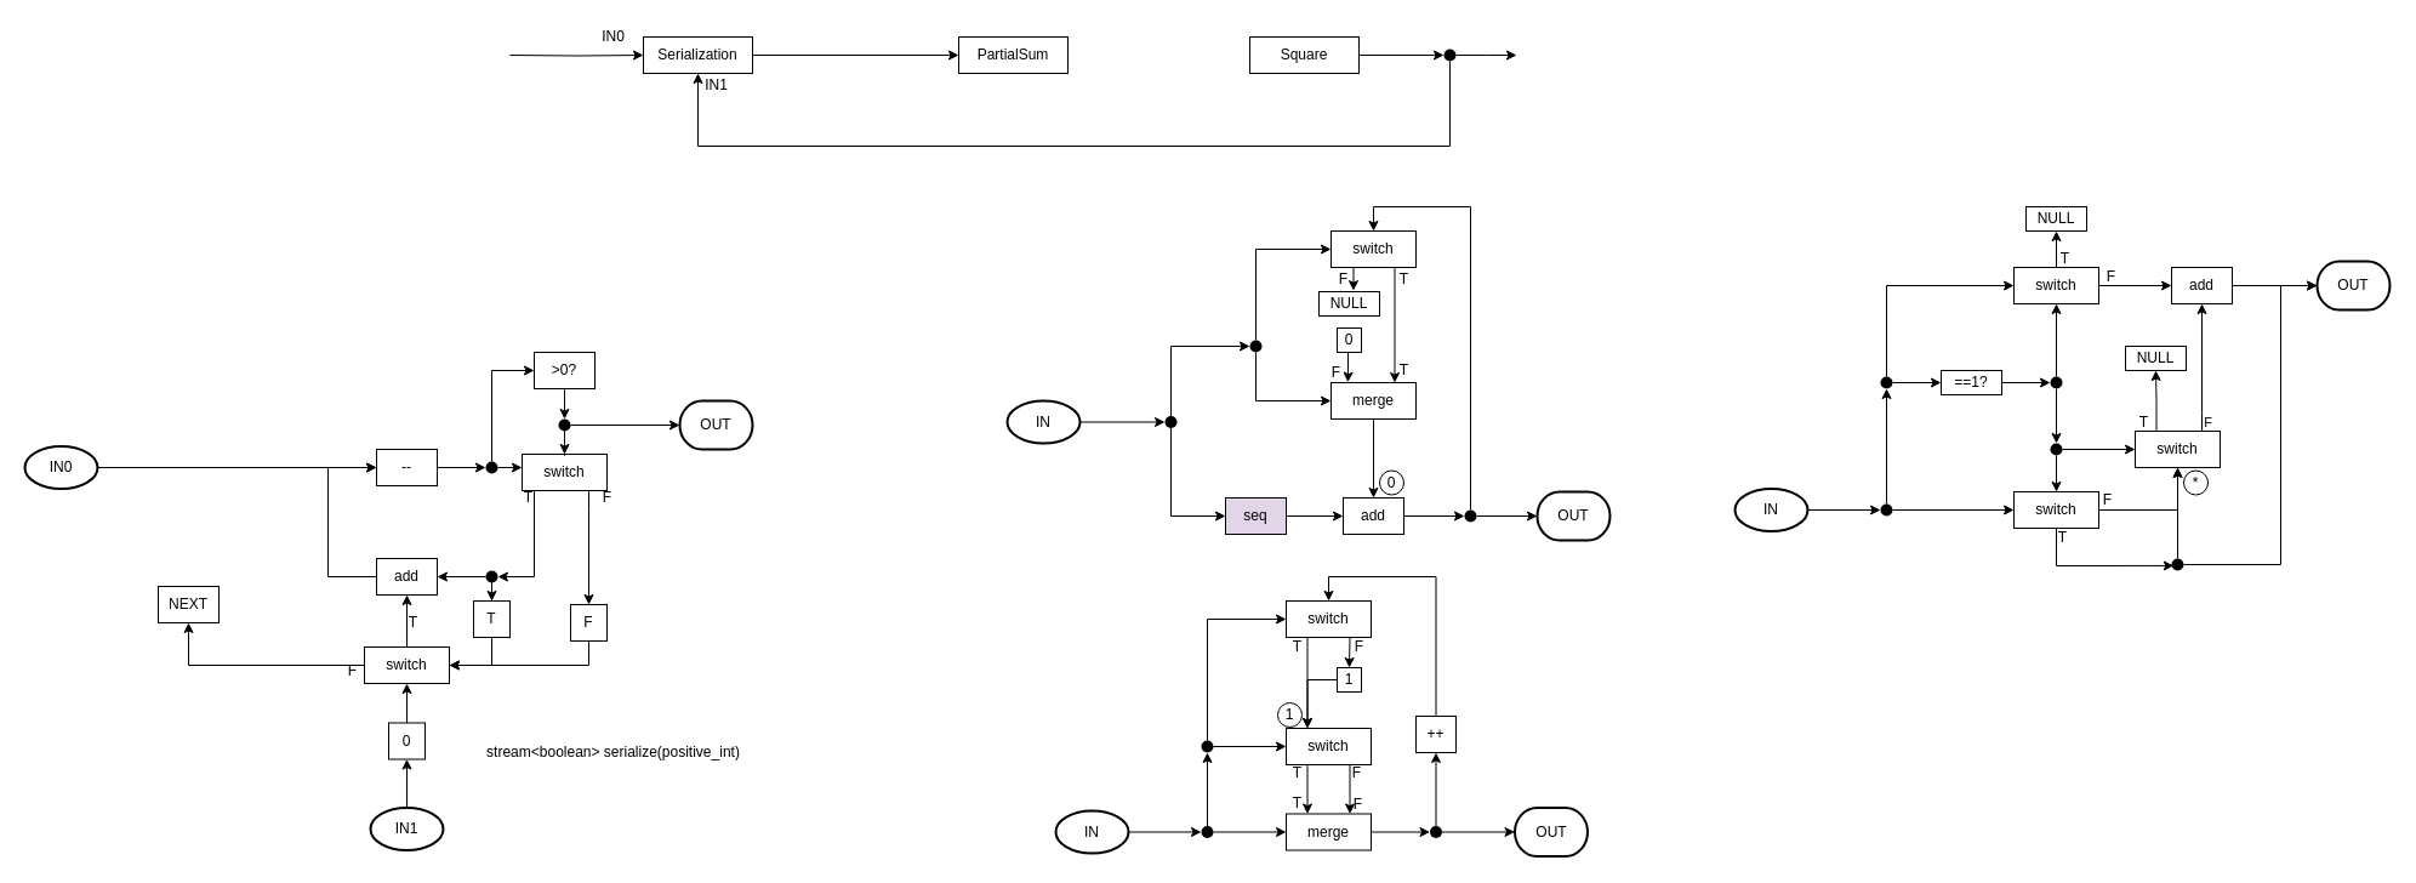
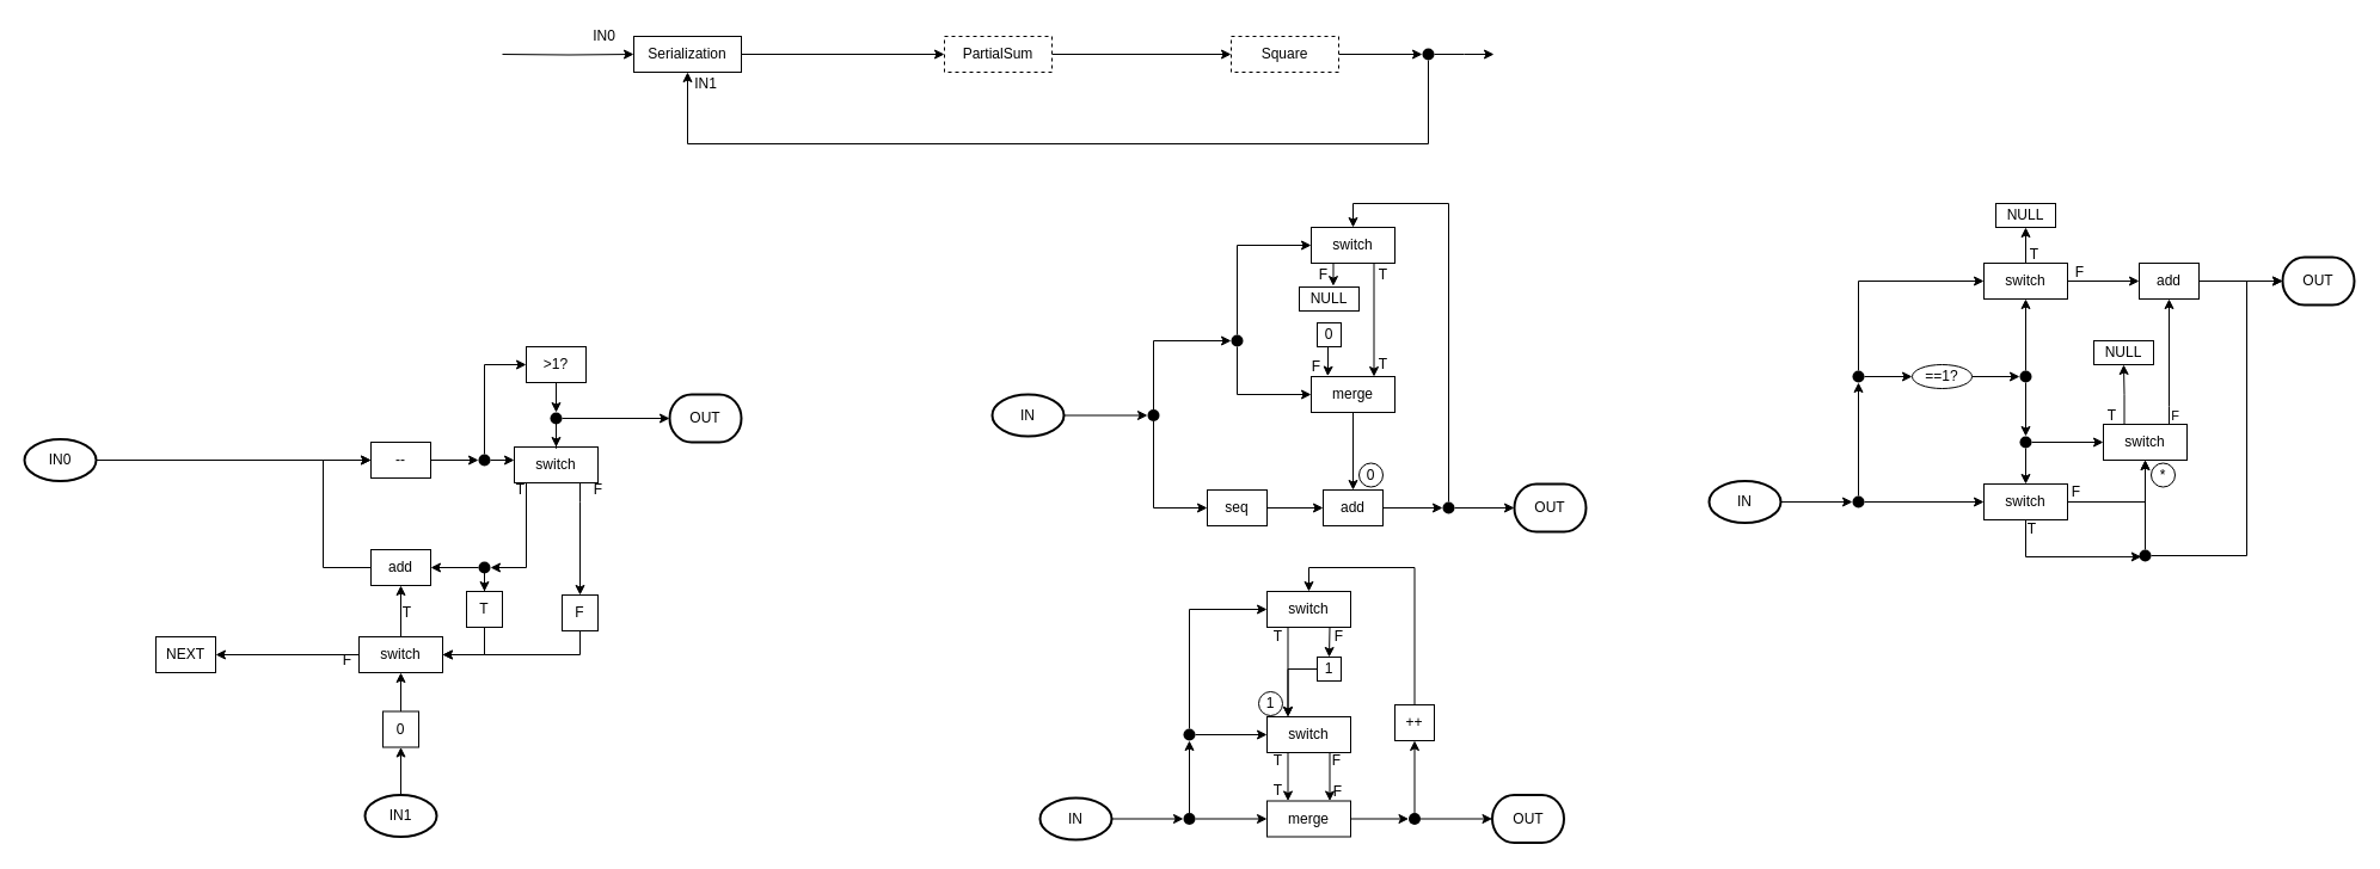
- <mxCell id="6" value="PartialSum" style="rounded=0;whiteSpace=wrap;html=1;" parent="1" vertex="1"><mxGeometry x="790" y="30" width="90" height="30" as="geometry" /></mxCell>
+ <mxCell id="6" value="PartialSum" style="rounded=0;whiteSpace=wrap;html=1;dashed=1;" parent="1" vertex="1"><mxGeometry x="790" y="30" width="90" height="30" as="geometry" /></mxCell>
+ <mxCell id="5" style="edgeStyle=orthogonalEdgeStyle;rounded=0;orthogonalLoop=1;jettySize=auto;html=1;" parent="1" source="6" target="8" edge="1"><mxGeometry relative="1" as="geometry" /></mxCell>
- <mxCell id="8" value="Square" style="rounded=0;whiteSpace=wrap;html=1;" parent="1" vertex="1"><mxGeometry x="1030" y="30" width="90" height="30" as="geometry" /></mxCell>
+ <mxCell id="8" value="Square" style="rounded=0;whiteSpace=wrap;html=1;dashed=1;" parent="1" vertex="1"><mxGeometry x="1030" y="30" width="90" height="30" as="geometry" /></mxCell>
- <mxCell id="14" value="&amp;gt;0?" style="rounded=0;whiteSpace=wrap;html=1;" parent="1" vertex="1"><mxGeometry x="440" y="290" width="50" height="30" as="geometry" /></mxCell>
+ <mxCell id="14" value="&amp;gt;1?" style="rounded=0;whiteSpace=wrap;html=1;" parent="1" vertex="1"><mxGeometry x="440" y="290" width="50" height="30" as="geometry" /></mxCell>
- <mxCell id="70" value="==1?" style="rounded=0;whiteSpace=wrap;html=1;" parent="1" vertex="1"><mxGeometry x="1600" y="305" width="50" height="20" as="geometry" /></mxCell>
+ <mxCell id="70" value="==1?" style="ellipse;whiteSpace=wrap;html=1;" parent="1" vertex="1"><mxGeometry x="1600" y="305" width="50" height="20" as="geometry" /></mxCell>
- <mxCell id="36" value="seq" style="rounded=0;whiteSpace=wrap;html=1;fillColor=#e1d5e7;" parent="1" vertex="1"><mxGeometry x="1010" y="410" width="50" height="30" as="geometry" /></mxCell>
+ <mxCell id="36" value="seq" style="rounded=0;whiteSpace=wrap;html=1;" parent="1" vertex="1"><mxGeometry x="1010" y="410" width="50" height="30" as="geometry" /></mxCell>
- <mxCell id="146" value="NEXT" style="rounded=0;whiteSpace=wrap;html=1;" vertex="1" parent="1"><mxGeometry x="130" y="483" width="50" height="30" as="geometry" /></mxCell>
+ <mxCell id="146" value="NEXT" style="rounded=0;whiteSpace=wrap;html=1;" vertex="1" parent="1"><mxGeometry x="130" y="533" width="50" height="30" as="geometry" /></mxCell>
- <mxCell id="117" value="stream&amp;lt;boolean&amp;gt; serialize(positive_int)" style="text;html=1;align=center;verticalAlign=middle;resizable=0;points=[];autosize=1;" parent="1" vertex="1"><mxGeometry x="395" y="610" width="220" height="20" as="geometry" /></mxCell>
